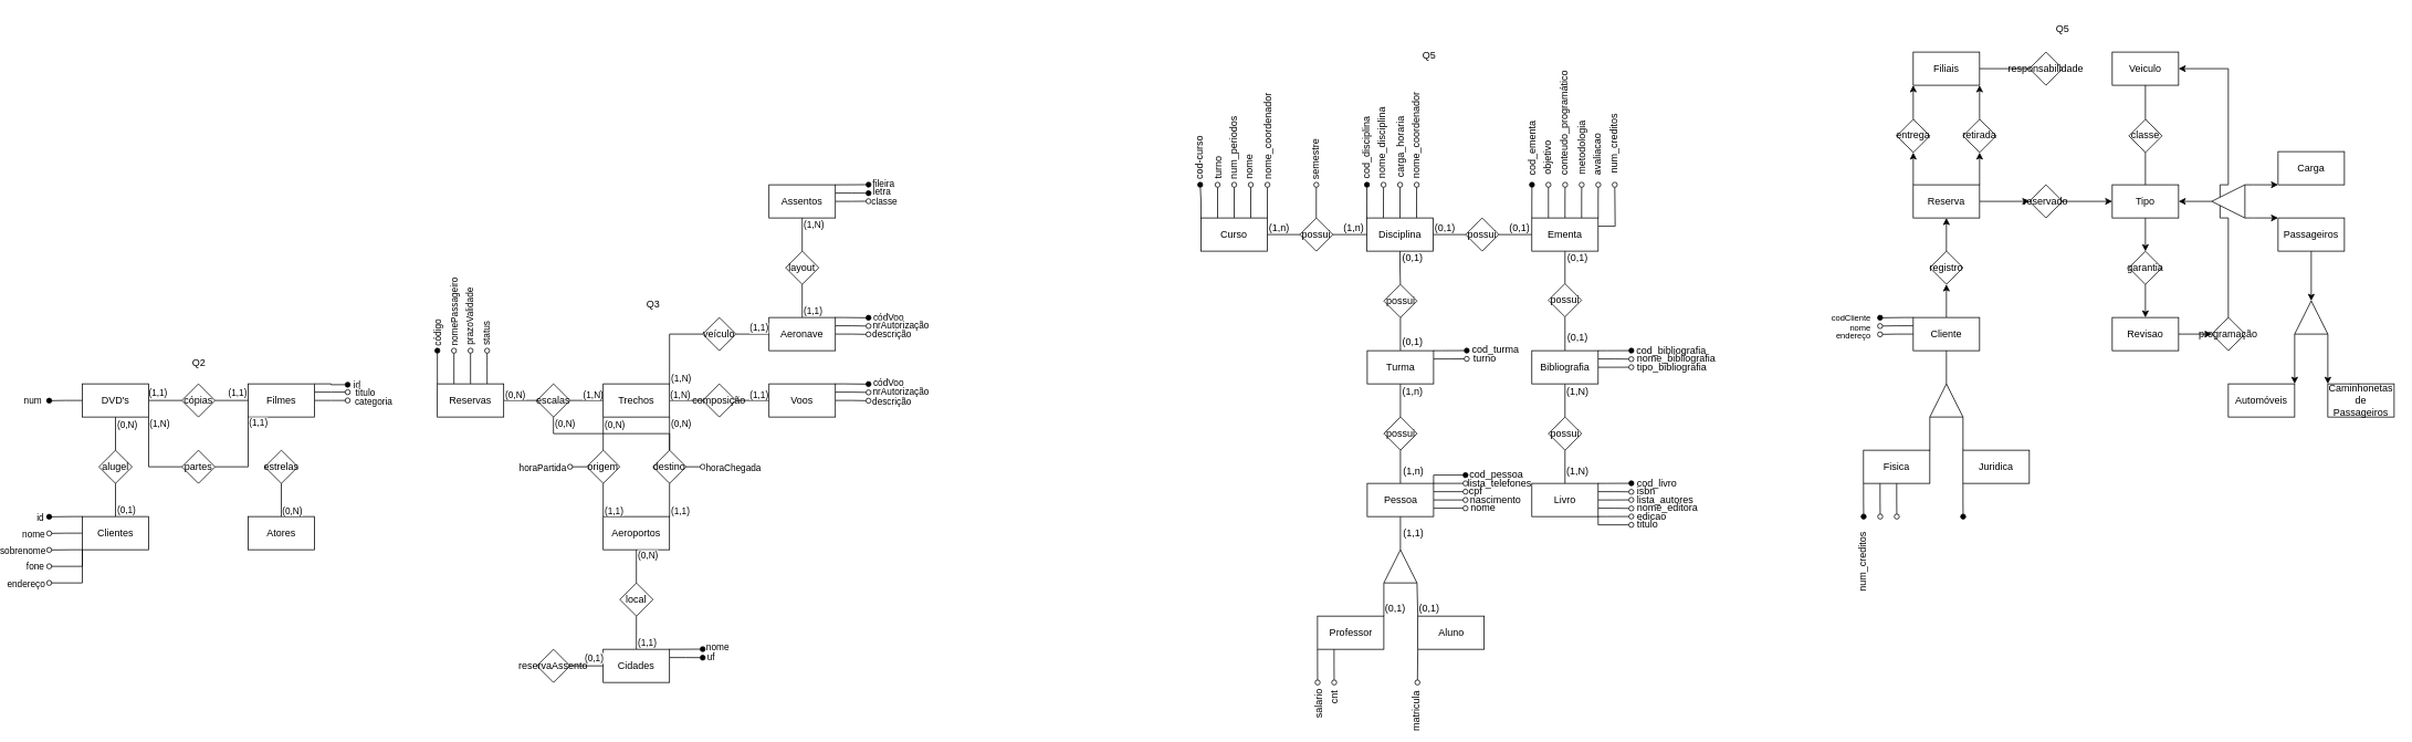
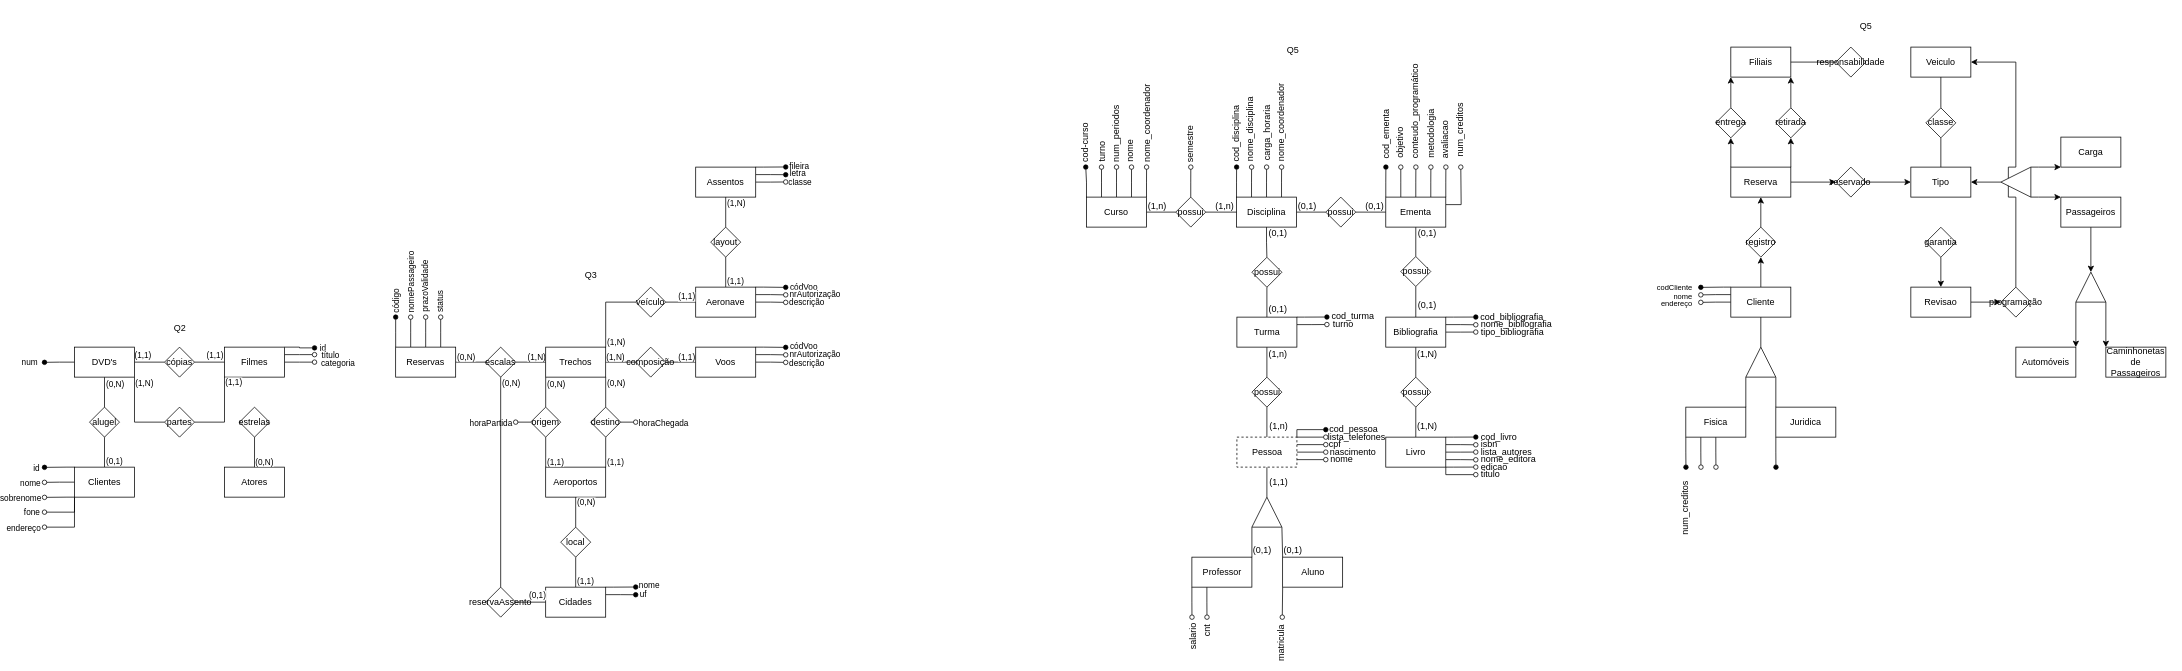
- <mxCell id="262" style="edgeStyle=orthogonalEdgeStyle;rounded=0;orthogonalLoop=1;jettySize=auto;html=1;exitX=0.5;exitY=1;exitDx=0;exitDy=0;entryX=0.5;entryY=0;entryDx=0;entryDy=0;" edge="1" parent="1" source="263" target="296"><mxGeometry relative="1" as="geometry" /></mxCell>
- <mxCell id="118" value="" style="edgeStyle=orthogonalEdgeStyle;rounded=0;orthogonalLoop=1;jettySize=auto;html=1;exitX=0.5;exitY=1;exitDx=0;exitDy=0;endArrow=none;endFill=0;" edge="1" parent="1" source="55" target="82"><mxGeometry relative="1" as="geometry"><mxPoint x="629" y="502" as="sourcePoint" /><mxPoint x="689" y="802" as="targetPoint" /></mxGeometry></mxCell>
+ <mxCell id="118" value="" style="edgeStyle=orthogonalEdgeStyle;rounded=0;orthogonalLoop=1;jettySize=auto;html=1;exitX=0.5;exitY=1;exitDx=0;exitDy=0;entryX=0.5;entryY=0;entryDx=0;entryDy=0;endArrow=none;endFill=0;" edge="1" parent="1" source="55" target="119"><mxGeometry relative="1" as="geometry"><mxPoint x="629" y="502" as="sourcePoint" /><mxPoint x="689" y="802" as="targetPoint" /></mxGeometry></mxCell>
- <mxCell id="157" value="Pessoa" style="rounded=0;whiteSpace=wrap;html=1;" vertex="1" parent="1"><mxGeometry x="1610.5" y="582" width="80" height="40" as="geometry" /></mxCell>
+ <mxCell id="157" value="Pessoa" style="rounded=0;whiteSpace=wrap;html=1;dashed=1;" vertex="1" parent="1"><mxGeometry x="1610.5" y="582" width="80" height="40" as="geometry" /></mxCell>
